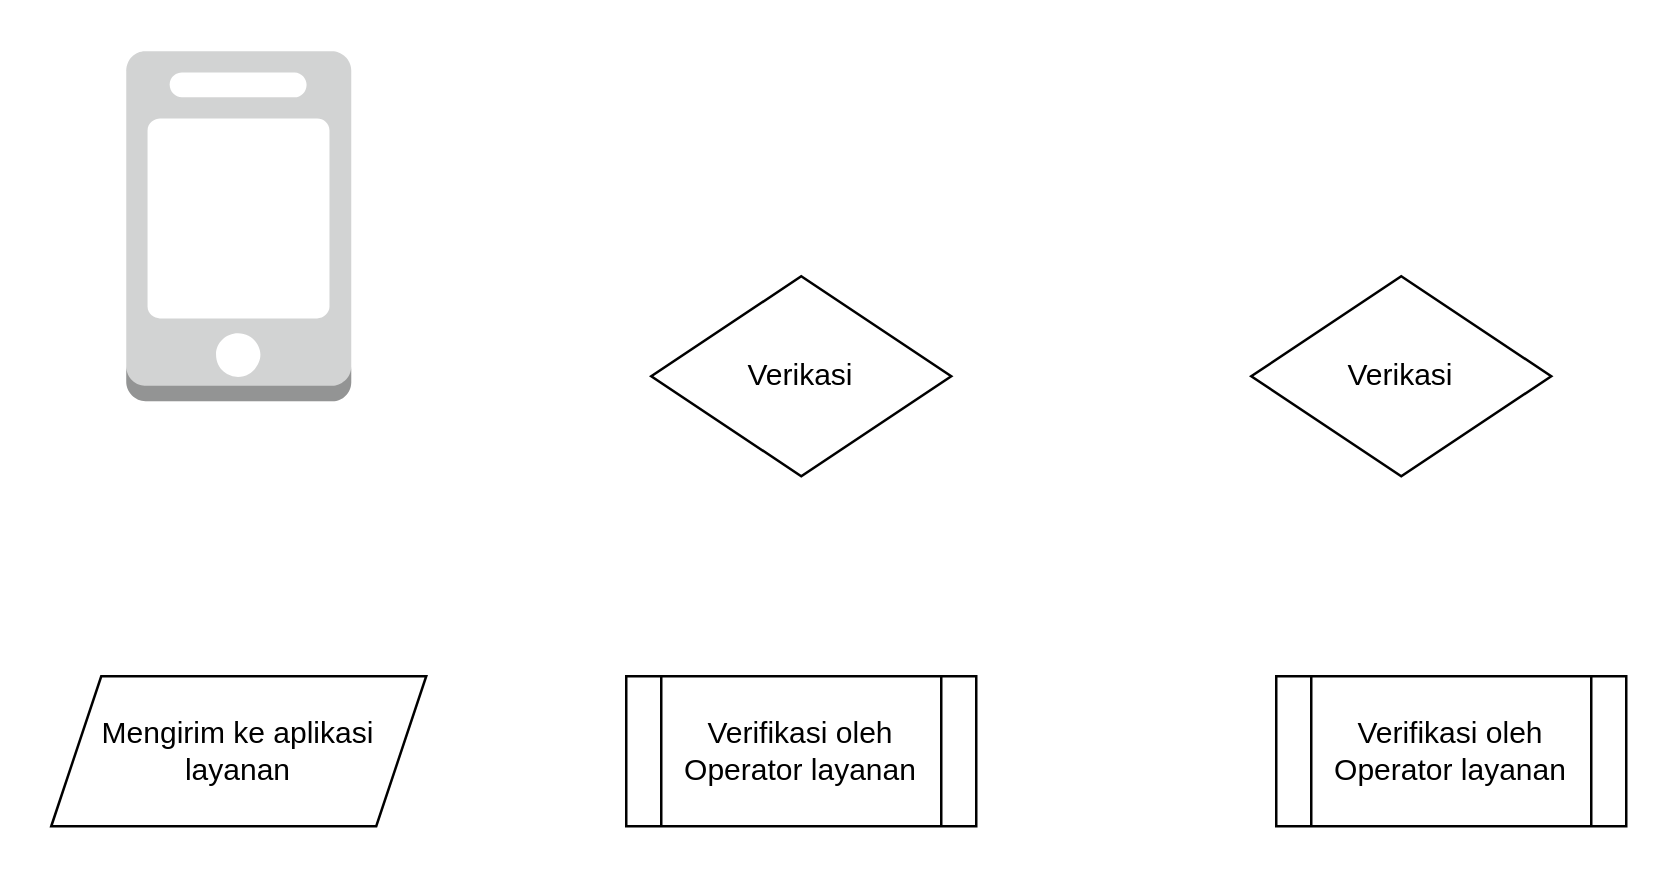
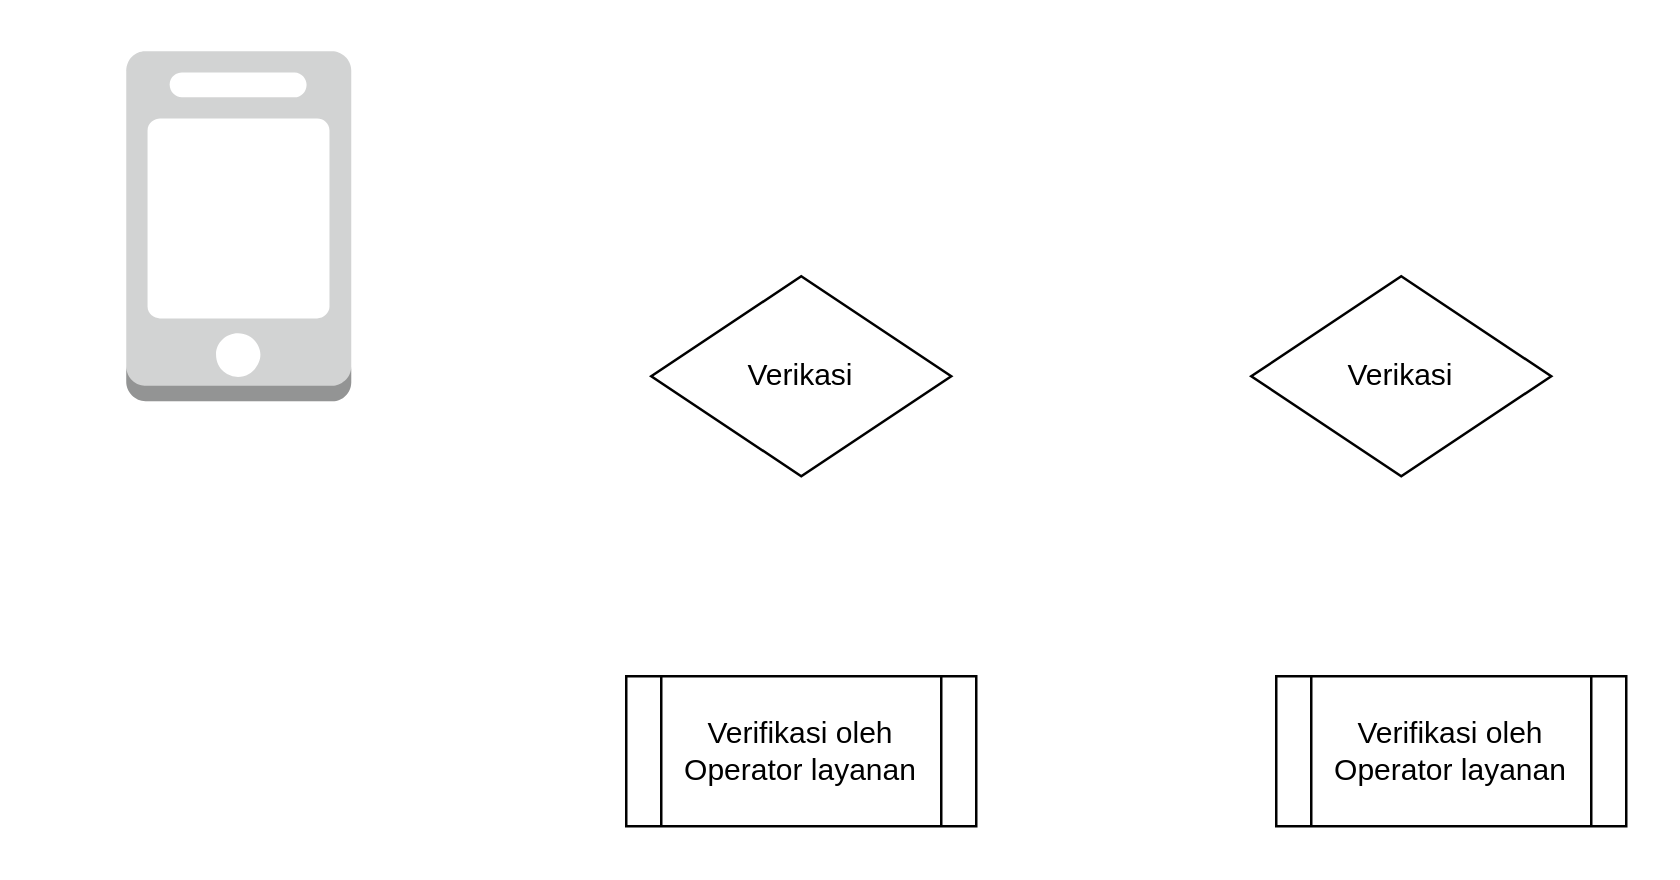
- <mxCell id="3" value="Mengirim ke aplikasi layanan" style="shape=parallelogram;perimeter=parallelogramPerimeter;whiteSpace=wrap;html=1;fixedSize=1;" vertex="1" parent="1"><mxGeometry x="20" y="270" width="150" height="60" as="geometry" /></mxCell>
